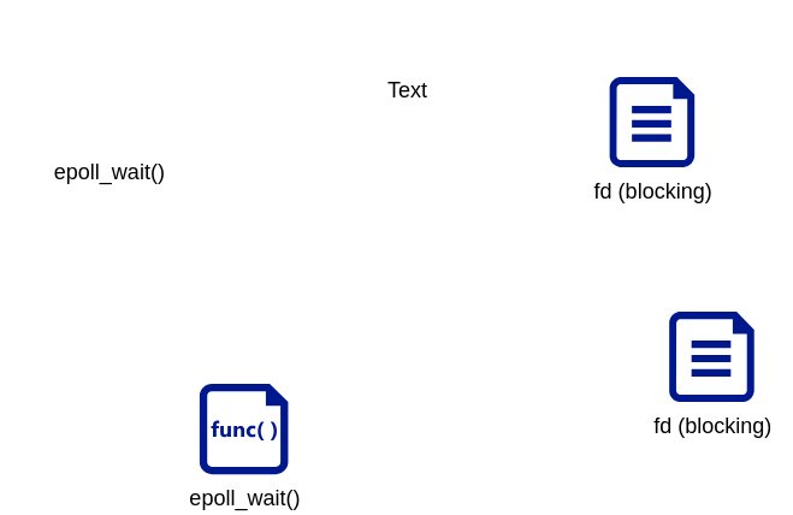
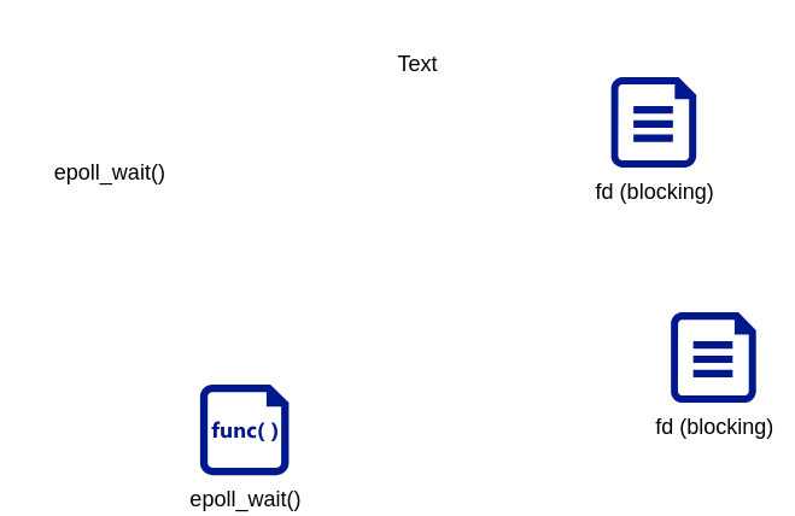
- <mxCell id="3" value="Text" style="text;html=1;align=center;verticalAlign=middle;resizable=0;points=[];autosize=1;strokeColor=none;fillColor=none;" vertex="1" parent="1"><mxGeometry x="200" y="35" width="50" height="30" as="geometry" /></mxCell>
+ <mxCell id="3" value="Text" style="text;html=1;align=center;verticalAlign=middle;resizable=0;points=[];autosize=1;strokeColor=none;fillColor=none;" vertex="1" parent="1"><mxGeometry x="205" y="20" width="50" height="30" as="geometry" /></mxCell>
